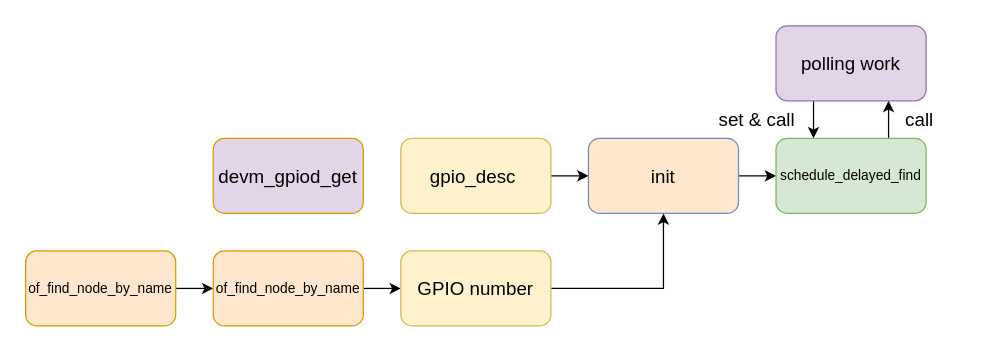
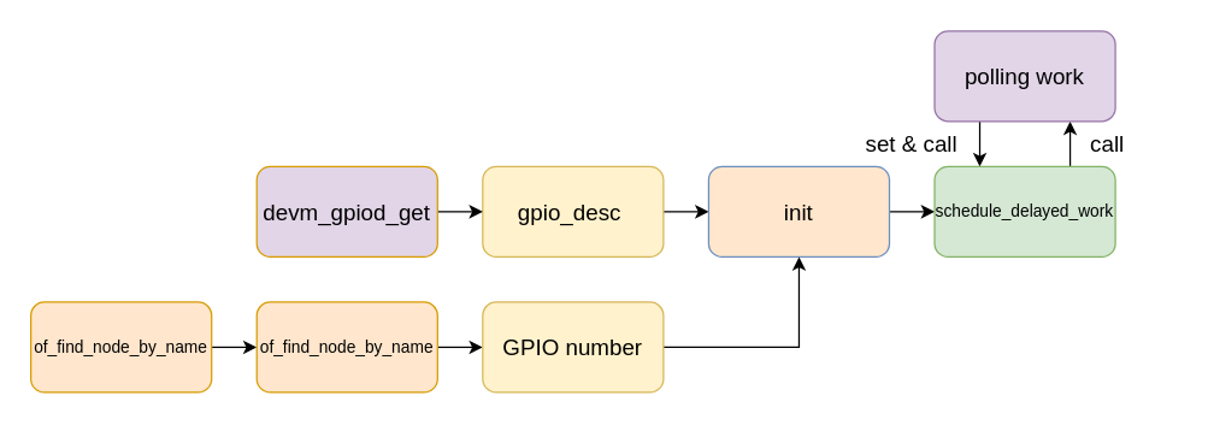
+ <mxCell id="4" style="edgeStyle=orthogonalEdgeStyle;rounded=0;orthogonalLoop=1;jettySize=auto;html=1;exitX=1;exitY=0.5;exitDx=0;exitDy=0;entryX=0;entryY=0.5;entryDx=0;entryDy=0;" parent="1" source="5" target="3" edge="1"><mxGeometry relative="1" as="geometry" /></mxCell>
- <mxCell id="9" value="&lt;font style=&quot;font-size: 11px;&quot;&gt;schedule_delayed_find&lt;/font&gt;" style="rounded=1;whiteSpace=wrap;html=1;fillColor=#d5e8d4;strokeColor=#82b366;" parent="1" vertex="1"><mxGeometry x="620" y="110" width="120" height="60" as="geometry" /></mxCell>
+ <mxCell id="9" value="&lt;font style=&quot;font-size: 11px;&quot;&gt;schedule_delayed_work&lt;/font&gt;" style="rounded=1;whiteSpace=wrap;html=1;fillColor=#d5e8d4;strokeColor=#82b366;" parent="1" vertex="1"><mxGeometry x="620" y="110" width="120" height="60" as="geometry" /></mxCell>
